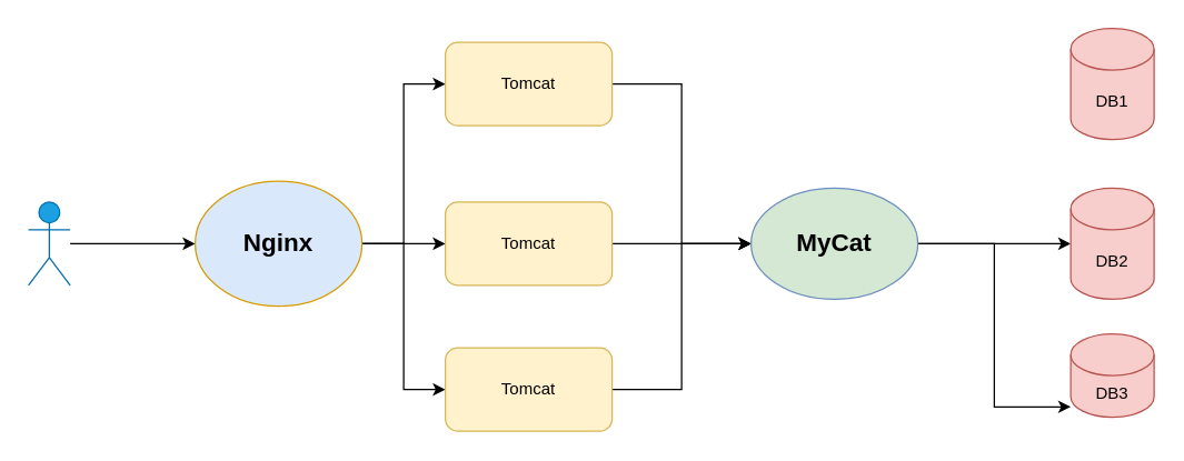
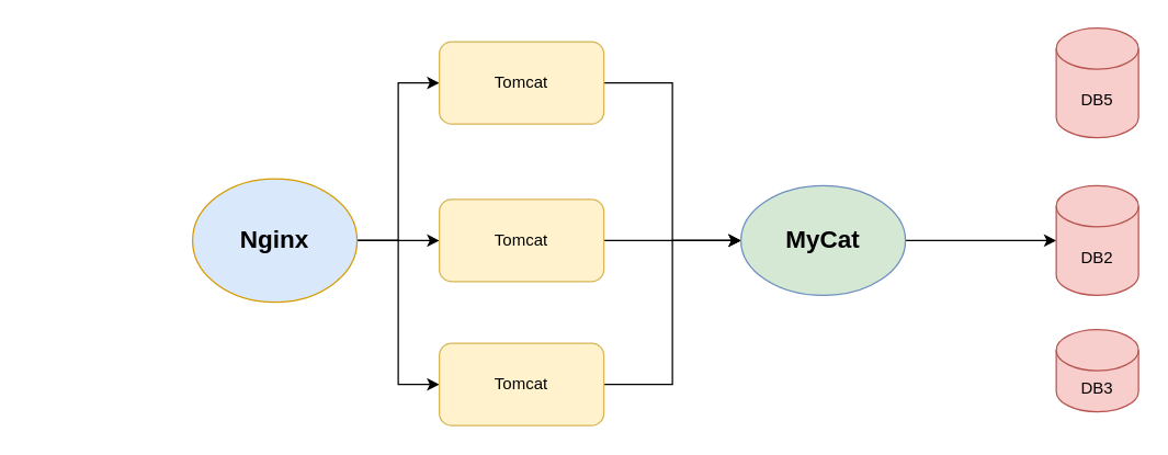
- <mxCell id="17" value="DB1" style="shape=cylinder3;whiteSpace=wrap;html=1;boundedLbl=1;backgroundOutline=1;size=15;fillColor=#f8cecc;strokeColor=#b85450;" parent="1" vertex="1"><mxGeometry x="770" y="20" width="60" height="80" as="geometry" /></mxCell>
+ <mxCell id="17" value="DB5" style="shape=cylinder3;whiteSpace=wrap;html=1;boundedLbl=1;backgroundOutline=1;size=15;fillColor=#f8cecc;strokeColor=#b85450;" parent="1" vertex="1"><mxGeometry x="770" y="20" width="60" height="80" as="geometry" /></mxCell>
- <mxCell id="3" value="Actor" style="shape=umlActor;verticalLabelPosition=bottom;verticalAlign=top;html=1;outlineConnect=0;fillColor=#1ba1e2;fontColor=#ffffff;strokeColor=#006EAF;" parent="1" vertex="1"><mxGeometry x="20" y="145" width="30" height="60" as="geometry" /></mxCell>
- <mxCell id="2" style="edgeStyle=orthogonalEdgeStyle;rounded=0;orthogonalLoop=1;jettySize=auto;html=1;entryX=0;entryY=0.5;entryDx=0;entryDy=0;fontSize=18;" parent="1" source="3" target="7" edge="1"><mxGeometry relative="1" as="geometry" /></mxCell>
- <mxCell id="14" style="edgeStyle=orthogonalEdgeStyle;rounded=0;orthogonalLoop=1;jettySize=auto;html=1;entryX=0;entryY=0;entryDx=0;entryDy=52.5;entryPerimeter=0;" parent="1" source="16" target="19" edge="1"><mxGeometry relative="1" as="geometry" /></mxCell>
